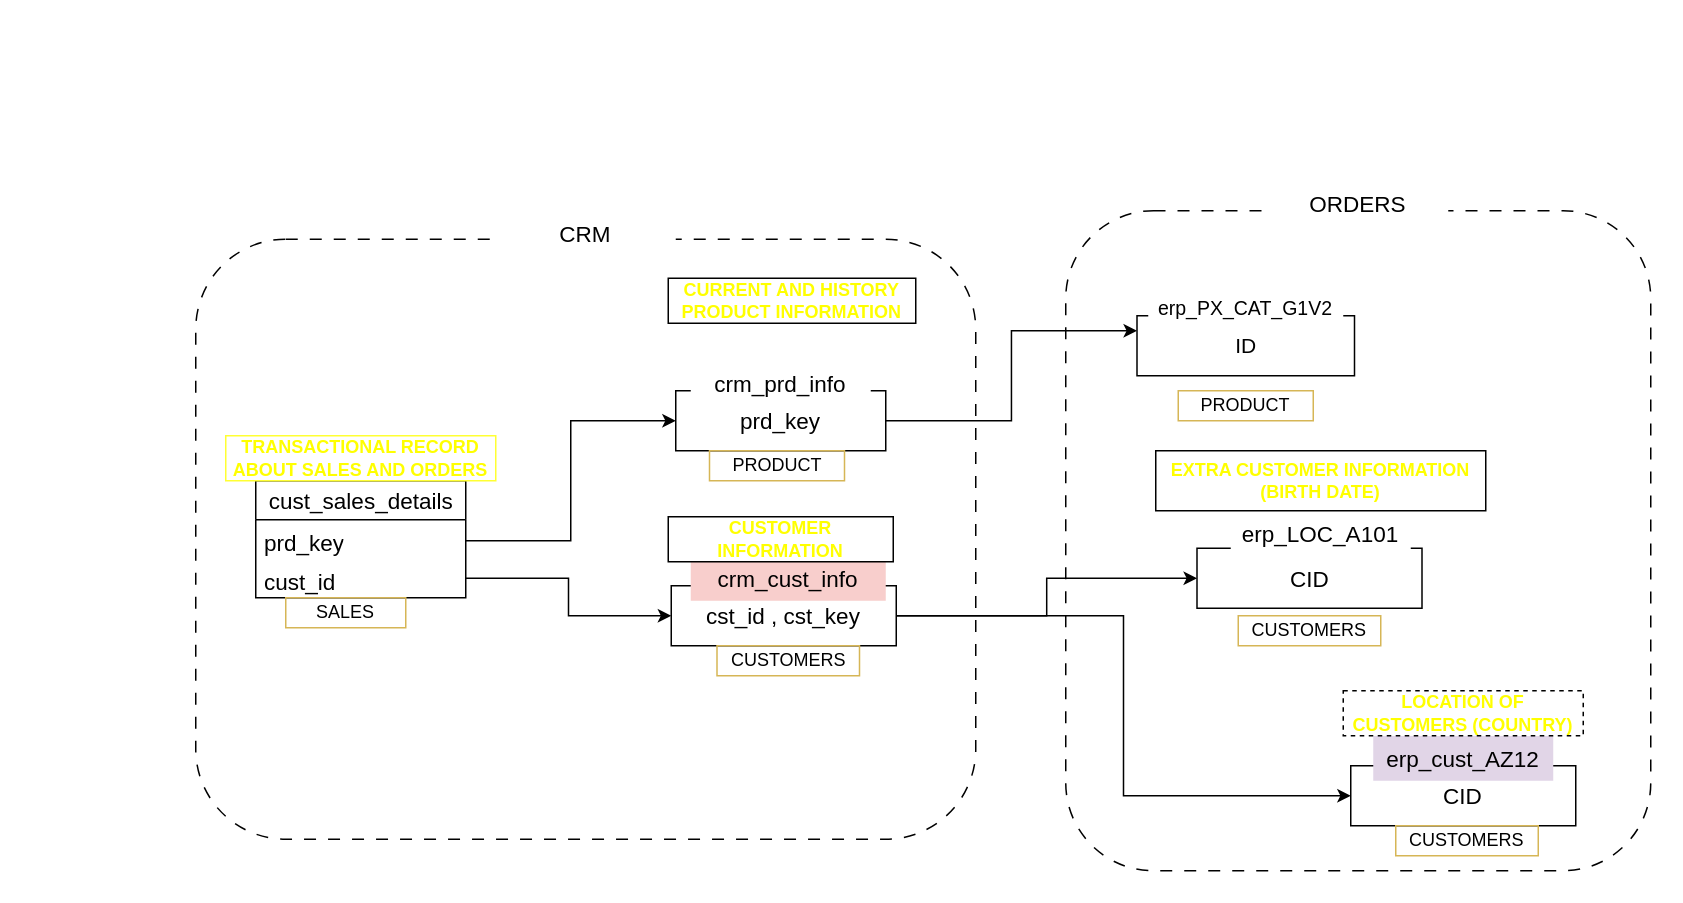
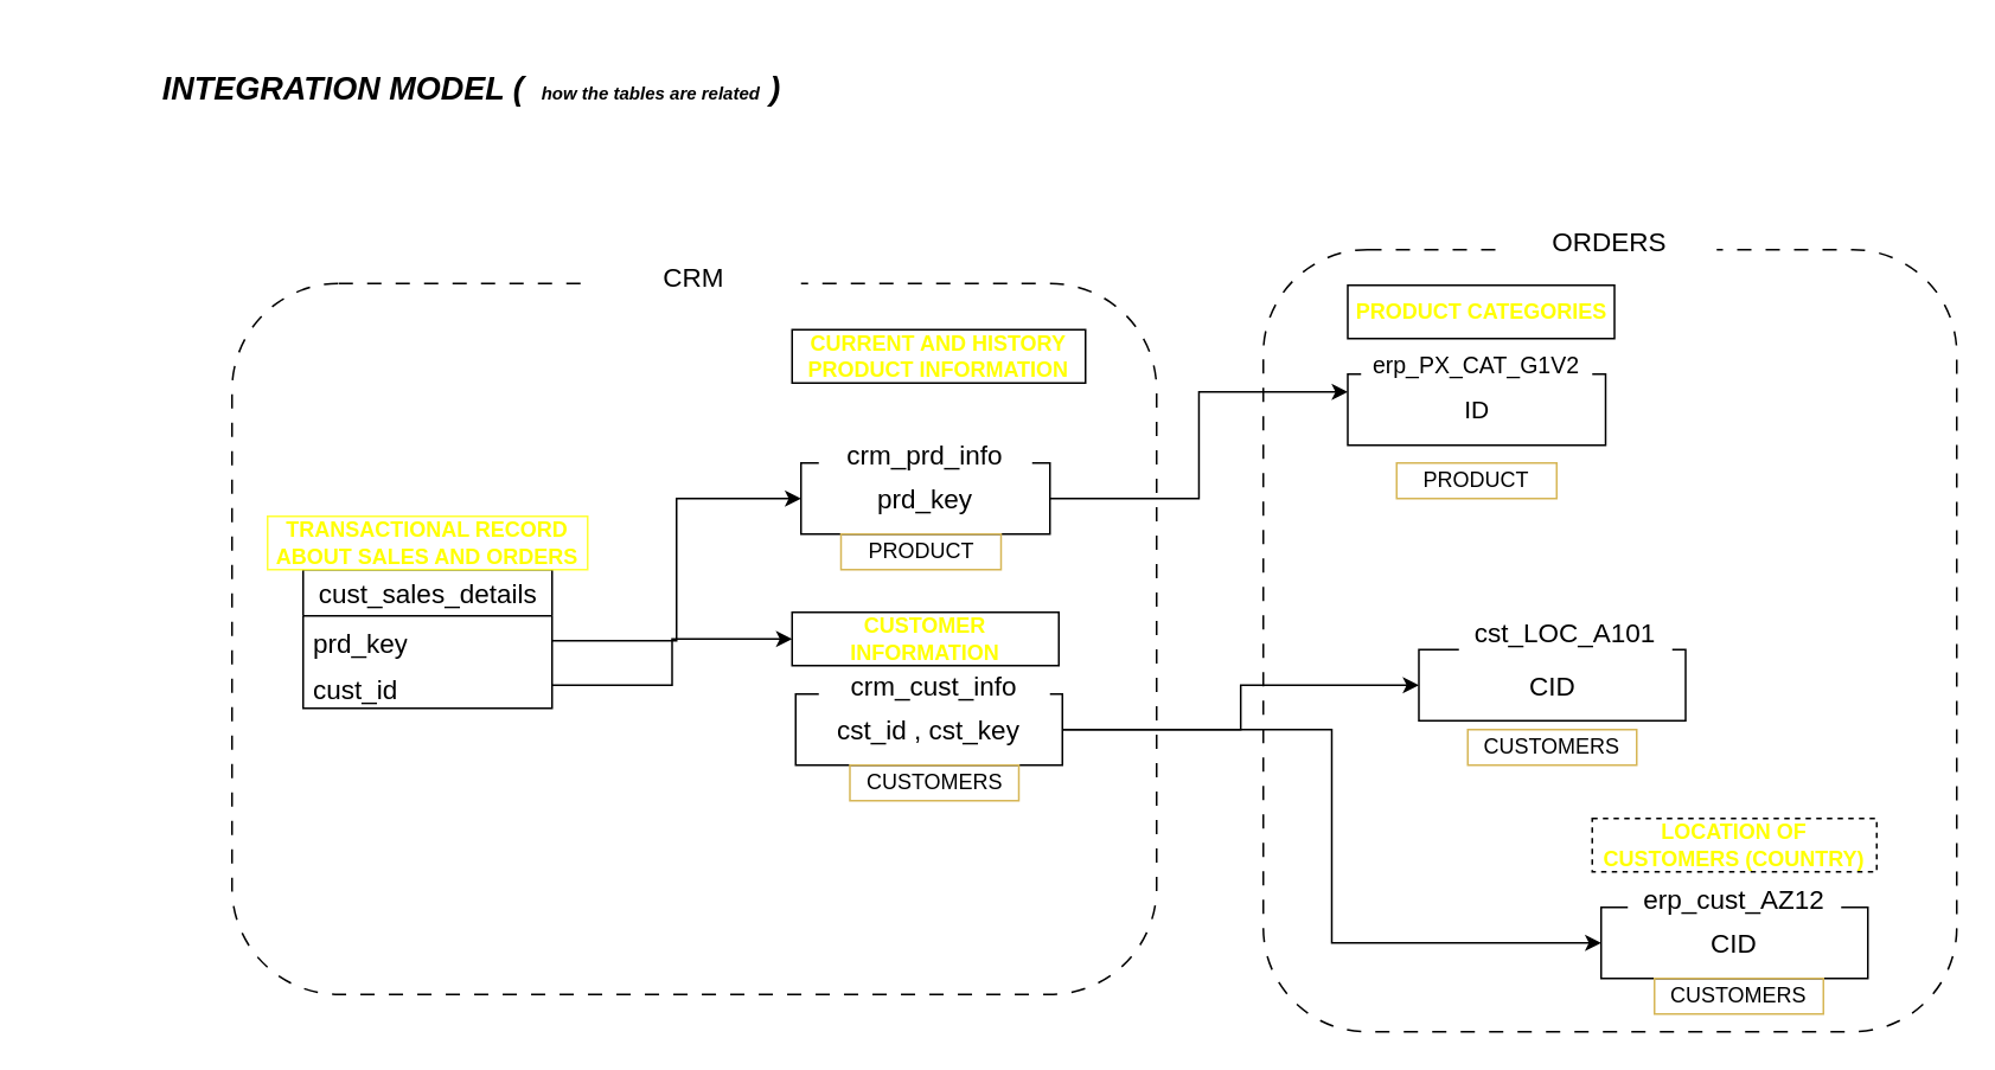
+ <mxCell id="14" value="INTEGRATION MODEL (&amp;nbsp;&amp;nbsp;&lt;font size=&quot;1&quot;&gt;how the tables are related&amp;nbsp;&amp;nbsp;&lt;/font&gt;)" style="rounded=0;whiteSpace=wrap;html=1;strokeColor=none;fontSize=18;fontStyle=3" parent="1" vertex="1"><mxGeometry x="20" y="20" width="490" height="60" as="geometry" /></mxCell>
+ <mxCell id="28" value="PRODUCT CATEGORIES" style="rounded=0;whiteSpace=wrap;html=1;fontStyle=1;fontColor=#FFFF00;" parent="1" vertex="1"><mxGeometry x="757.5" y="160" width="150" height="30" as="geometry" /></mxCell>
- <mxCell id="29" value="EXTRA CUSTOMER INFORMATION (BIRTH DATE)" style="rounded=0;whiteSpace=wrap;html=1;fontStyle=1;fontColor=#FFFF00;" parent="1" vertex="1"><mxGeometry x="770" y="300" width="220" height="40" as="geometry" /></mxCell>
- <mxCell id="18" value="erp_LOC_A101" style="rounded=0;whiteSpace=wrap;html=1;strokeColor=none;fontSize=15;" parent="1" vertex="1"><mxGeometry x="820" y="340" width="120" height="30" as="geometry" /></mxCell>
+ <mxCell id="18" value="cst_LOC_A101" style="rounded=0;whiteSpace=wrap;html=1;strokeColor=none;fontSize=15;" parent="1" vertex="1"><mxGeometry x="820" y="340" width="120" height="30" as="geometry" /></mxCell>
- <mxCell id="11" value="crm_cust_info" style="rounded=0;whiteSpace=wrap;html=1;strokeColor=none;fontSize=15;fillColor=#f8cecc;" parent="1" vertex="1"><mxGeometry x="460" y="370" width="130" height="30" as="geometry" /></mxCell>
+ <mxCell id="11" value="crm_cust_info" style="rounded=0;whiteSpace=wrap;html=1;strokeColor=none;fontSize=15;" parent="1" vertex="1"><mxGeometry x="460" y="370" width="130" height="30" as="geometry" /></mxCell>
- <mxCell id="36" value="SALES" style="text;html=1;strokeColor=#d6b656;fillColor=none;align=center;verticalAlign=middle;whiteSpace=wrap;overflow=hidden;" parent="1" vertex="1"><mxGeometry x="190" y="398" width="80" height="20" as="geometry" /></mxCell>
- <mxCell id="13" style="edgeStyle=orthogonalEdgeStyle;rounded=0;orthogonalLoop=1;jettySize=auto;html=1;exitX=1;exitY=0.5;exitDx=0;exitDy=0;entryX=0;entryY=0.5;entryDx=0;entryDy=0;" parent="1" source="6" target="10" edge="1"><mxGeometry relative="1" as="geometry" /></mxCell>
+ <mxCell id="13" style="edgeStyle=orthogonalEdgeStyle;rounded=0;orthogonalLoop=1;jettySize=auto;html=1;exitX=1;exitY=0.5;exitDx=0;exitDy=0;" parent="1" source="6" target="27" edge="1"><mxGeometry relative="1" as="geometry" /></mxCell>
- <mxCell id="16" value="erp_cust_AZ12" style="rounded=0;whiteSpace=wrap;html=1;fontSize=15;strokeColor=none;fillColor=#e1d5e7;" parent="1" vertex="1"><mxGeometry x="915" y="490" width="120" height="30" as="geometry" /></mxCell>
+ <mxCell id="16" value="erp_cust_AZ12" style="rounded=0;whiteSpace=wrap;html=1;fontSize=15;strokeColor=none;" parent="1" vertex="1"><mxGeometry x="915" y="490" width="120" height="30" as="geometry" /></mxCell>
